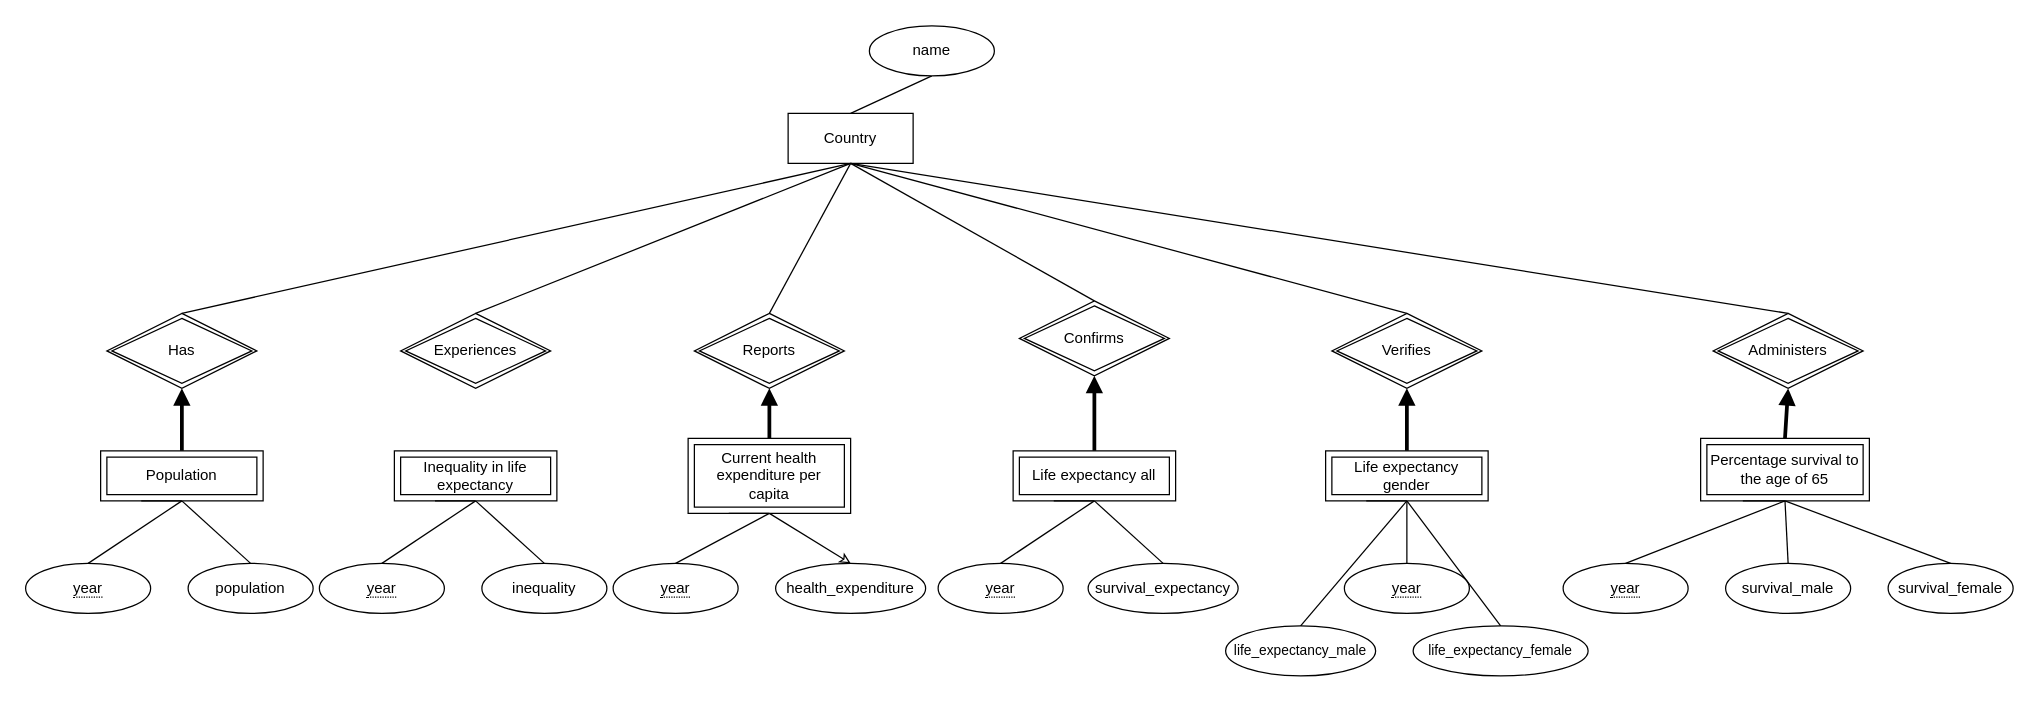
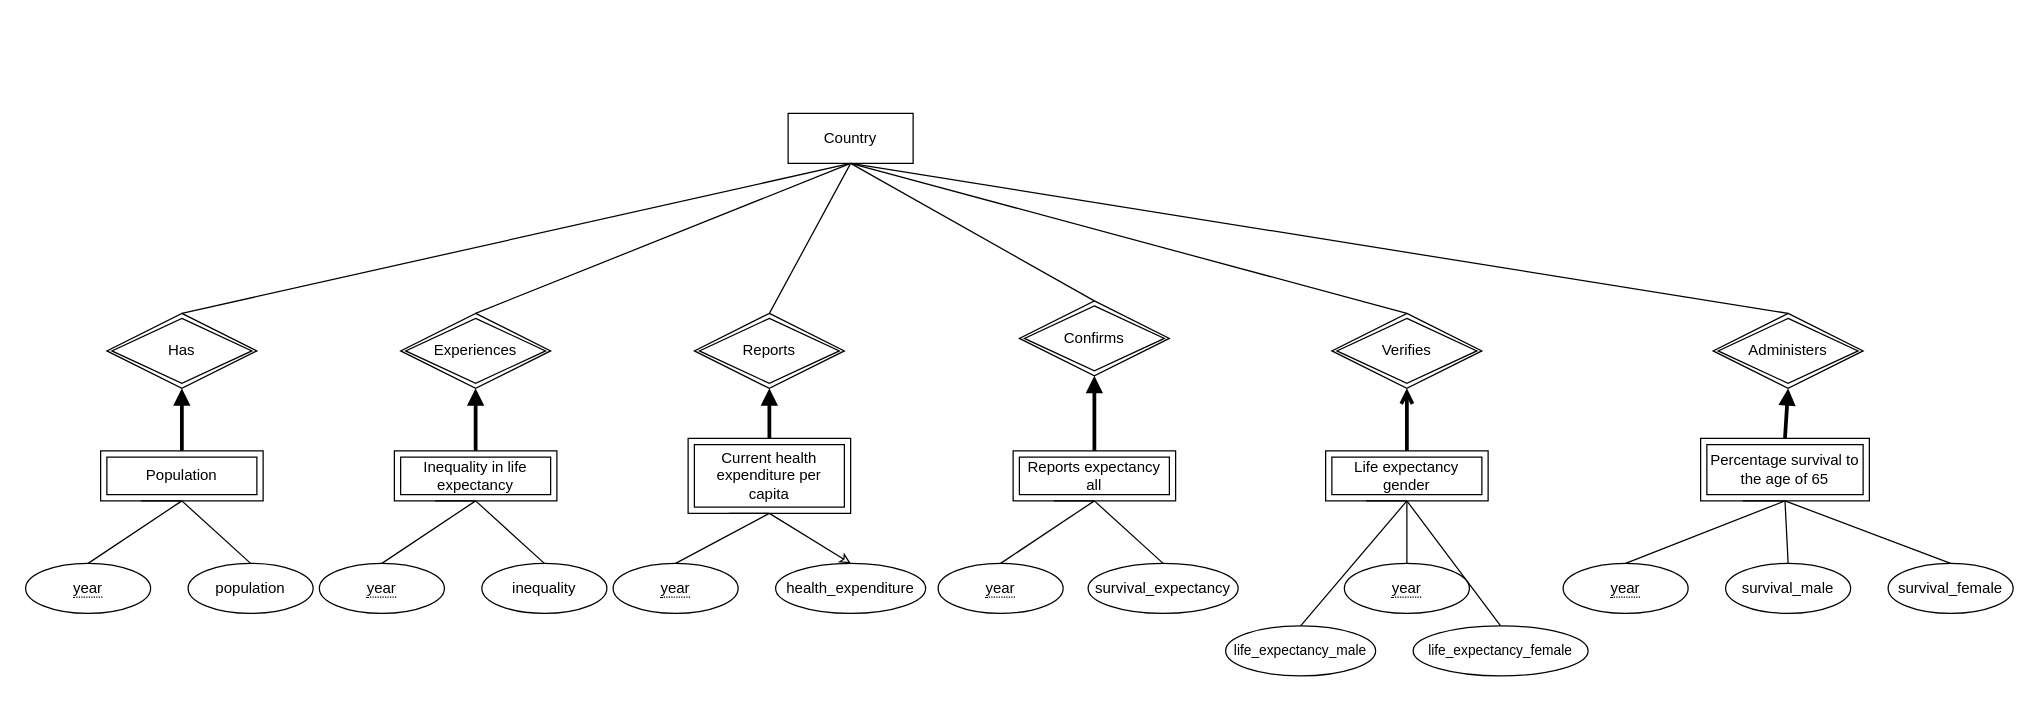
- <mxCell id="4" value="name" style="ellipse;whiteSpace=wrap;html=1;align=center;" parent="1" vertex="1"><mxGeometry x="695" y="20" width="100" height="40" as="geometry" /></mxCell>
- <mxCell id="2" style="rounded=0;orthogonalLoop=1;jettySize=auto;html=1;exitX=0.5;exitY=0;exitDx=0;exitDy=0;entryX=0.5;entryY=1;entryDx=0;entryDy=0;endArrow=none;endFill=0;" parent="1" source="3" target="4" edge="1"><mxGeometry relative="1" as="geometry" /></mxCell>
- <mxCell id="57" style="edgeStyle=none;rounded=0;orthogonalLoop=1;jettySize=auto;html=1;exitX=0.5;exitY=0;exitDx=0;exitDy=0;entryX=0.5;entryY=1;entryDx=0;entryDy=0;labelBackgroundColor=default;strokeColor=default;fontFamily=Helvetica;fontSize=11;fontColor=default;endArrow=block;endFill=1;fontStyle=0;strokeWidth=3;" edge="1" parent="1" source="58" target="61"><mxGeometry relative="1" as="geometry" /></mxCell>
+ <mxCell id="57" style="edgeStyle=none;rounded=0;orthogonalLoop=1;jettySize=auto;html=1;exitX=0.5;exitY=0;exitDx=0;exitDy=0;entryX=0.5;entryY=1;entryDx=0;entryDy=0;labelBackgroundColor=default;strokeColor=default;fontFamily=Helvetica;fontSize=11;fontColor=default;endArrow=open;endFill=1;fontStyle=0;strokeWidth=3;" edge="1" parent="1" source="58" target="61"><mxGeometry relative="1" as="geometry" /></mxCell>
+ <mxCell id="16" style="edgeStyle=none;rounded=0;orthogonalLoop=1;jettySize=auto;html=1;exitX=0.5;exitY=0;exitDx=0;exitDy=0;entryX=0.5;entryY=1;entryDx=0;entryDy=0;labelBackgroundColor=default;strokeColor=default;fontFamily=Helvetica;fontSize=11;fontColor=default;endArrow=block;endFill=1;fontStyle=0;strokeWidth=3;" parent="1" source="17" target="21" edge="1"><mxGeometry relative="1" as="geometry" /></mxCell>
- <mxCell id="35" value="Life expectancy all" style="shape=ext;margin=3;double=1;whiteSpace=wrap;html=1;align=center;" parent="1" vertex="1"><mxGeometry x="810" y="360" width="130" height="40" as="geometry" /></mxCell>
+ <mxCell id="35" value="Reports expectancy all" style="shape=ext;margin=3;double=1;whiteSpace=wrap;html=1;align=center;" parent="1" vertex="1"><mxGeometry x="810" y="360" width="130" height="40" as="geometry" /></mxCell>
